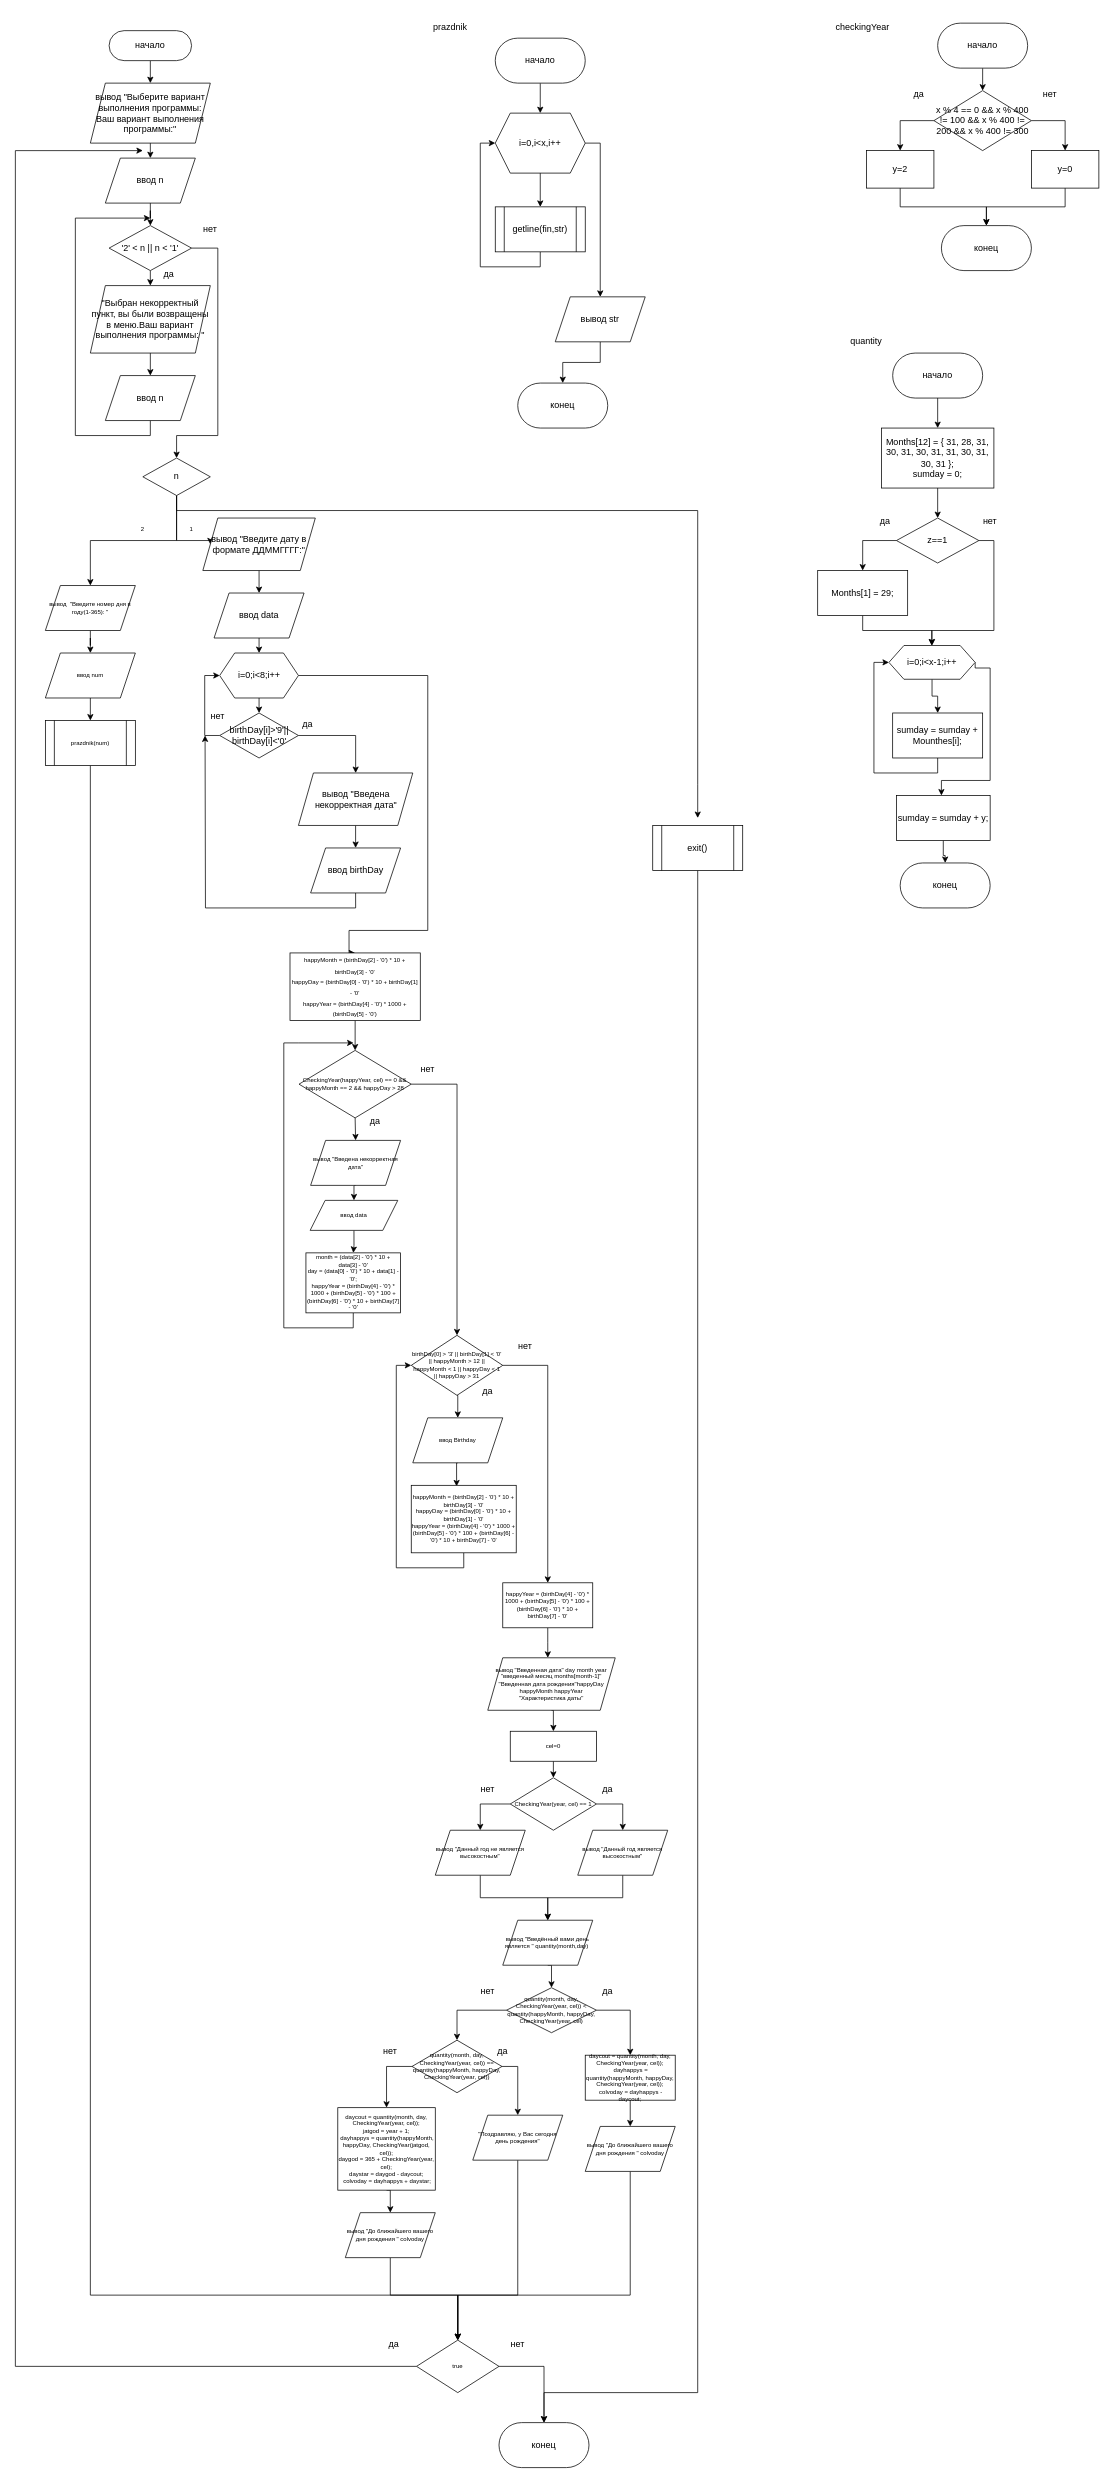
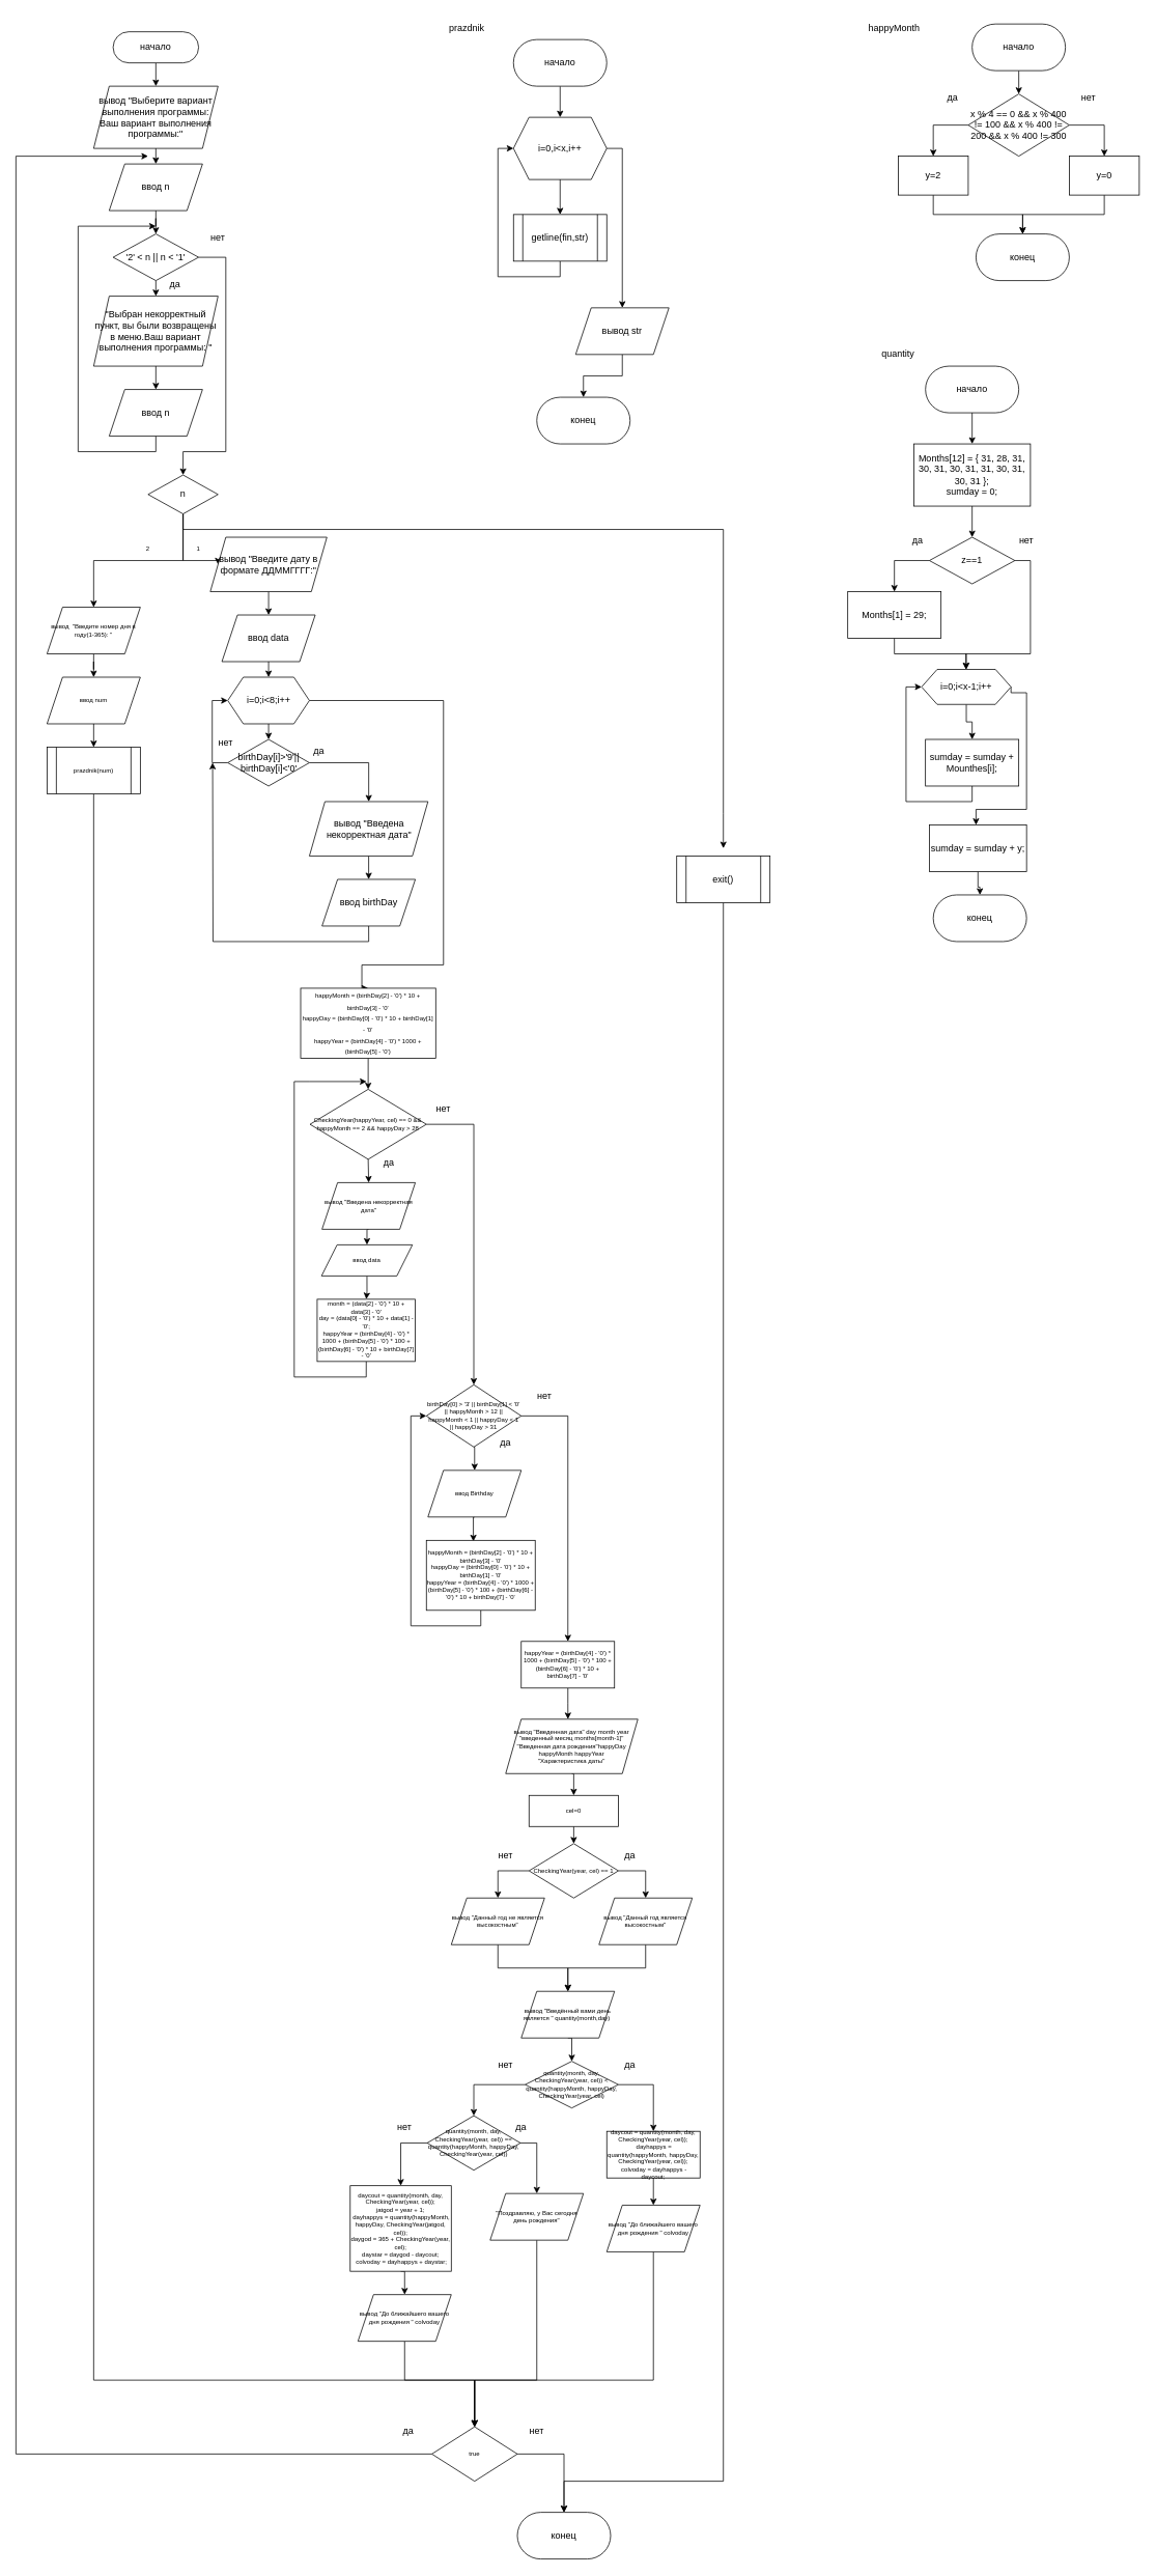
- <mxCell id="135" value="checkingYear" style="text;html=1;strokeColor=none;fillColor=none;align=center;verticalAlign=middle;whiteSpace=wrap;rounded=0;fontSize=12;" parent="1" vertex="1"><mxGeometry x="1120" y="20" width="60" height="30" as="geometry" /></mxCell>
+ <mxCell id="135" value="happyMonth" style="text;html=1;strokeColor=none;fillColor=none;align=center;verticalAlign=middle;whiteSpace=wrap;rounded=0;fontSize=12;" parent="1" vertex="1"><mxGeometry x="1120" y="20" width="60" height="30" as="geometry" /></mxCell>
